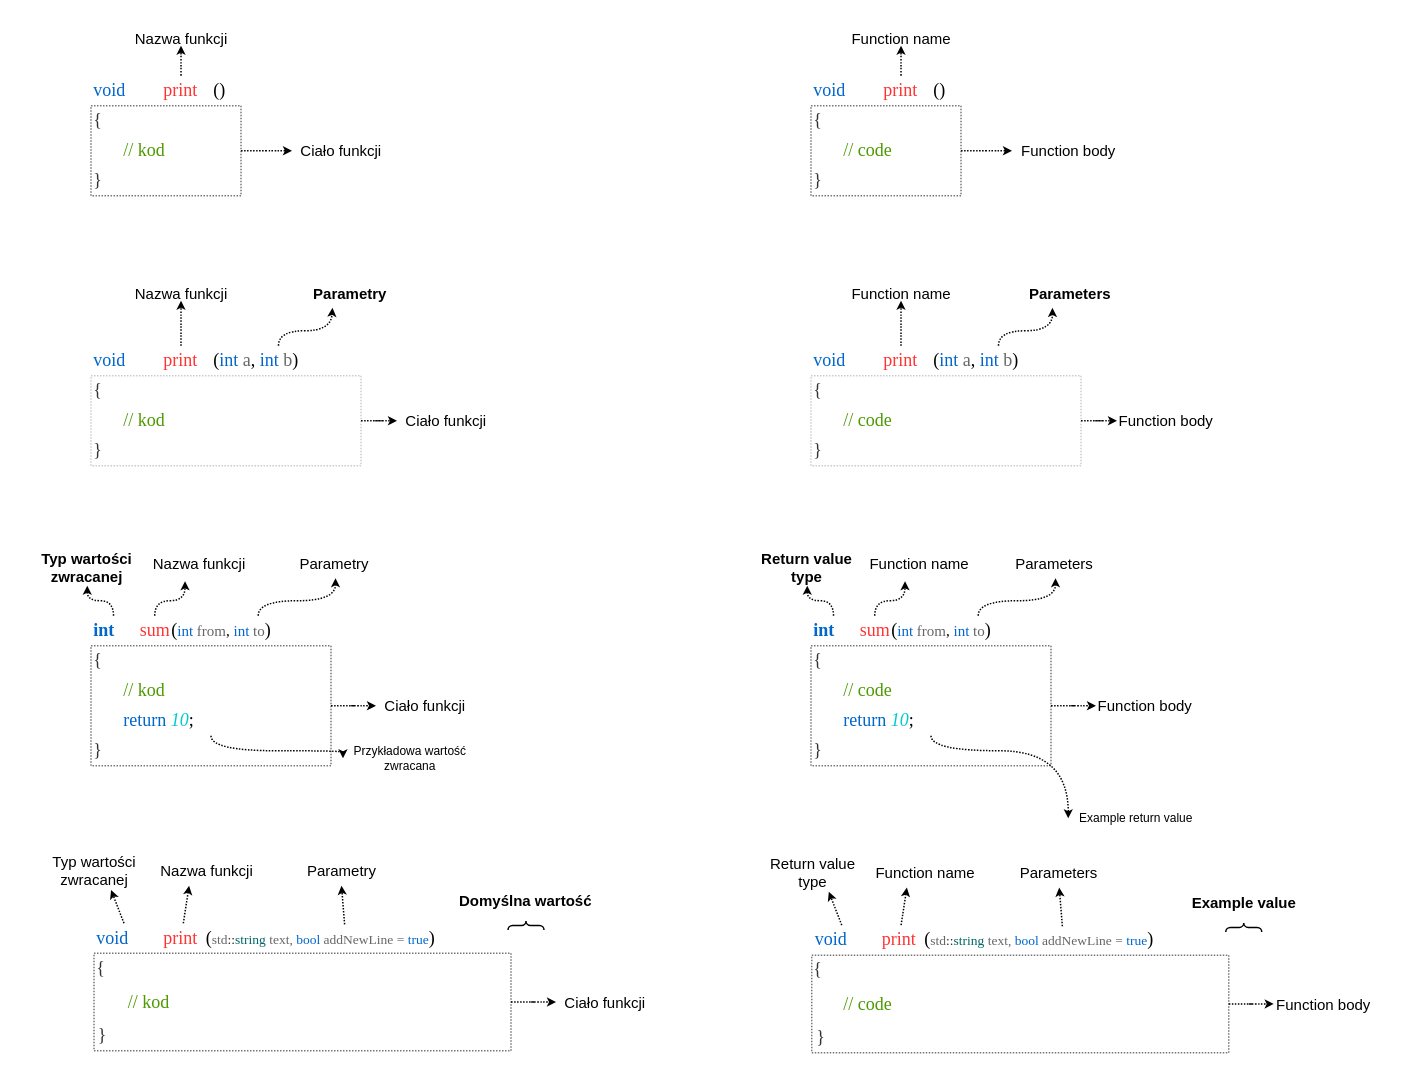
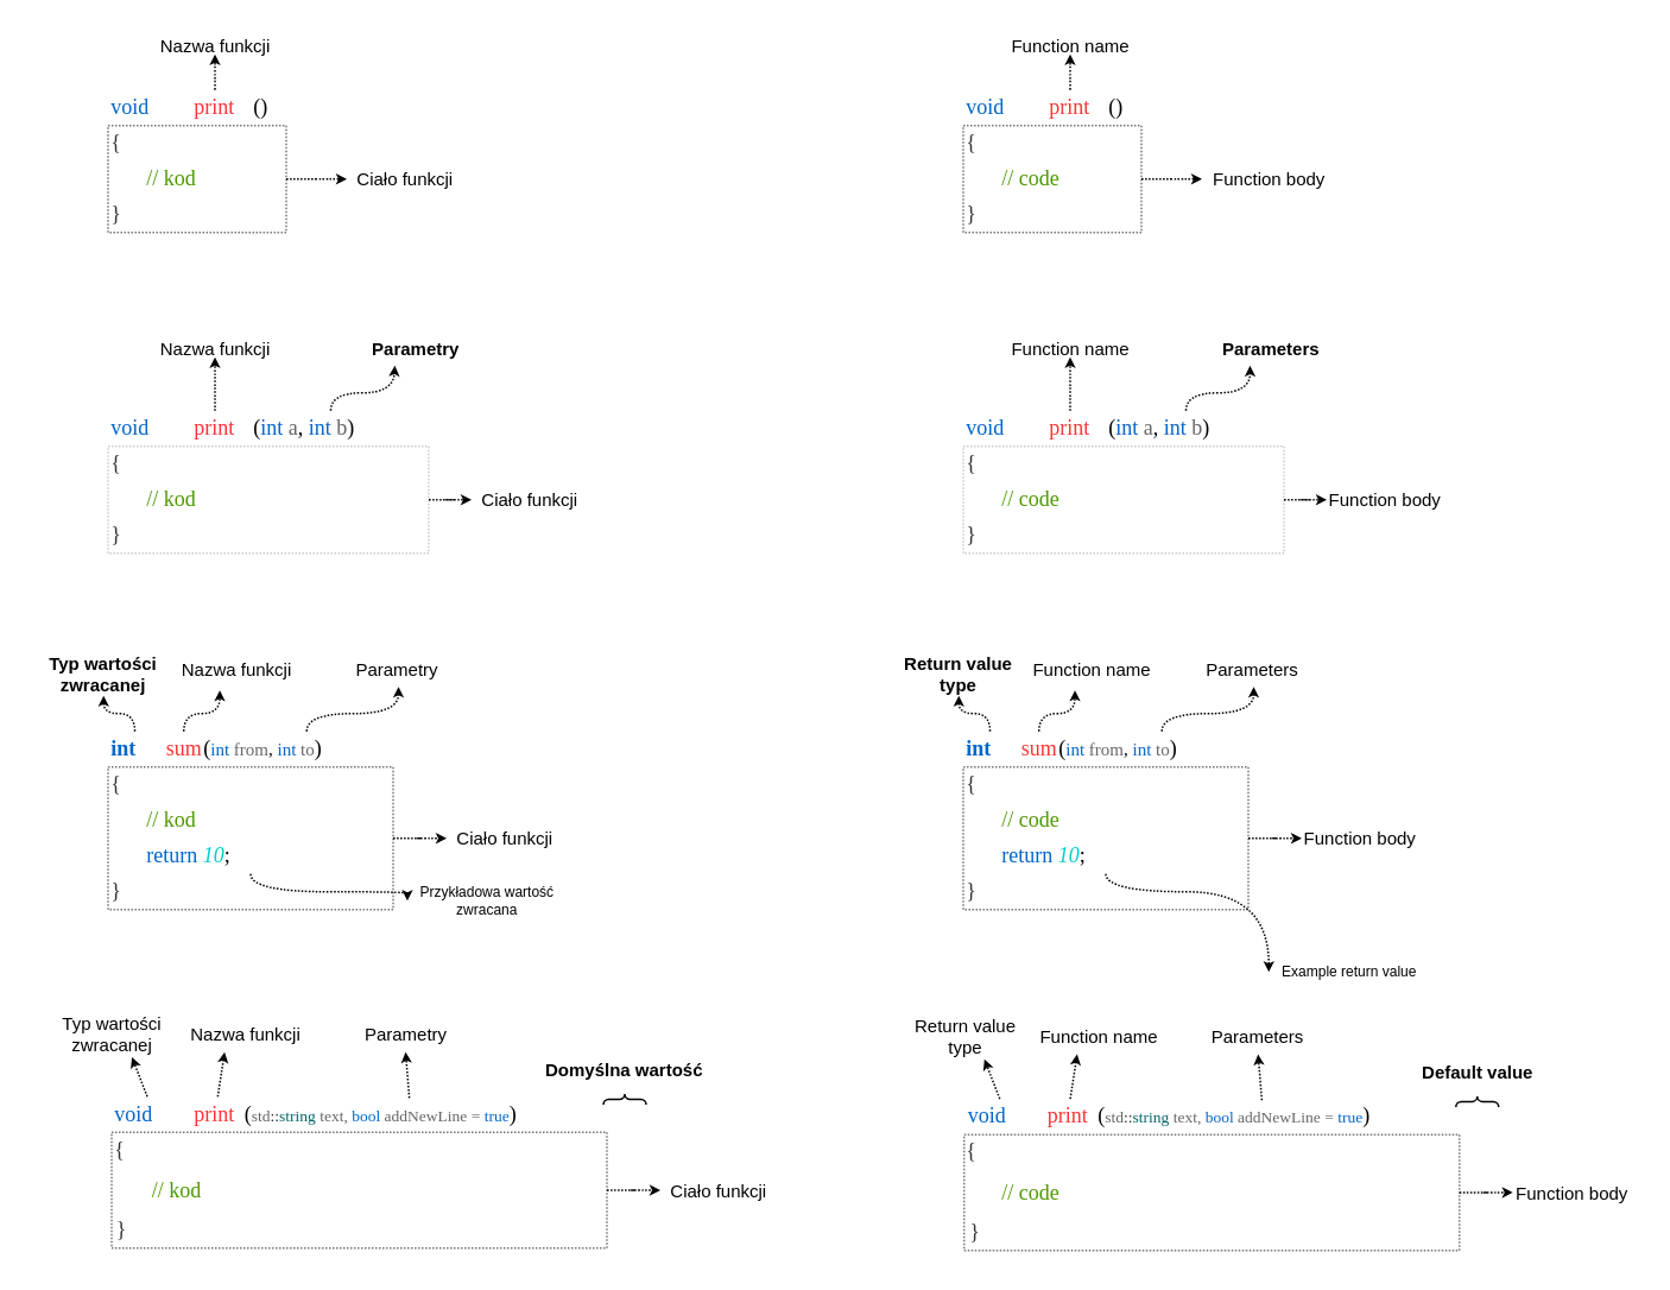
- <mxCell id="118" value="Example value" style="text;html=1;strokeColor=none;fillColor=none;align=center;verticalAlign=middle;whiteSpace=wrap;rounded=0;dashed=1;dashPattern=1 1;fontFamily=Helvetica;fontColor=#000000;fontStyle=1;fontSize=10;" vertex="1" parent="1"><mxGeometry x="778.5" y="591.25" width="100" height="20" as="geometry" /></mxCell>
+ <mxCell id="118" value="Default value" style="text;html=1;strokeColor=none;fillColor=none;align=center;verticalAlign=middle;whiteSpace=wrap;rounded=0;dashed=1;dashPattern=1 1;fontFamily=Helvetica;fontColor=#000000;fontStyle=1;fontSize=10;" vertex="1" parent="1"><mxGeometry x="778.5" y="591.25" width="100" height="20" as="geometry" /></mxCell>
